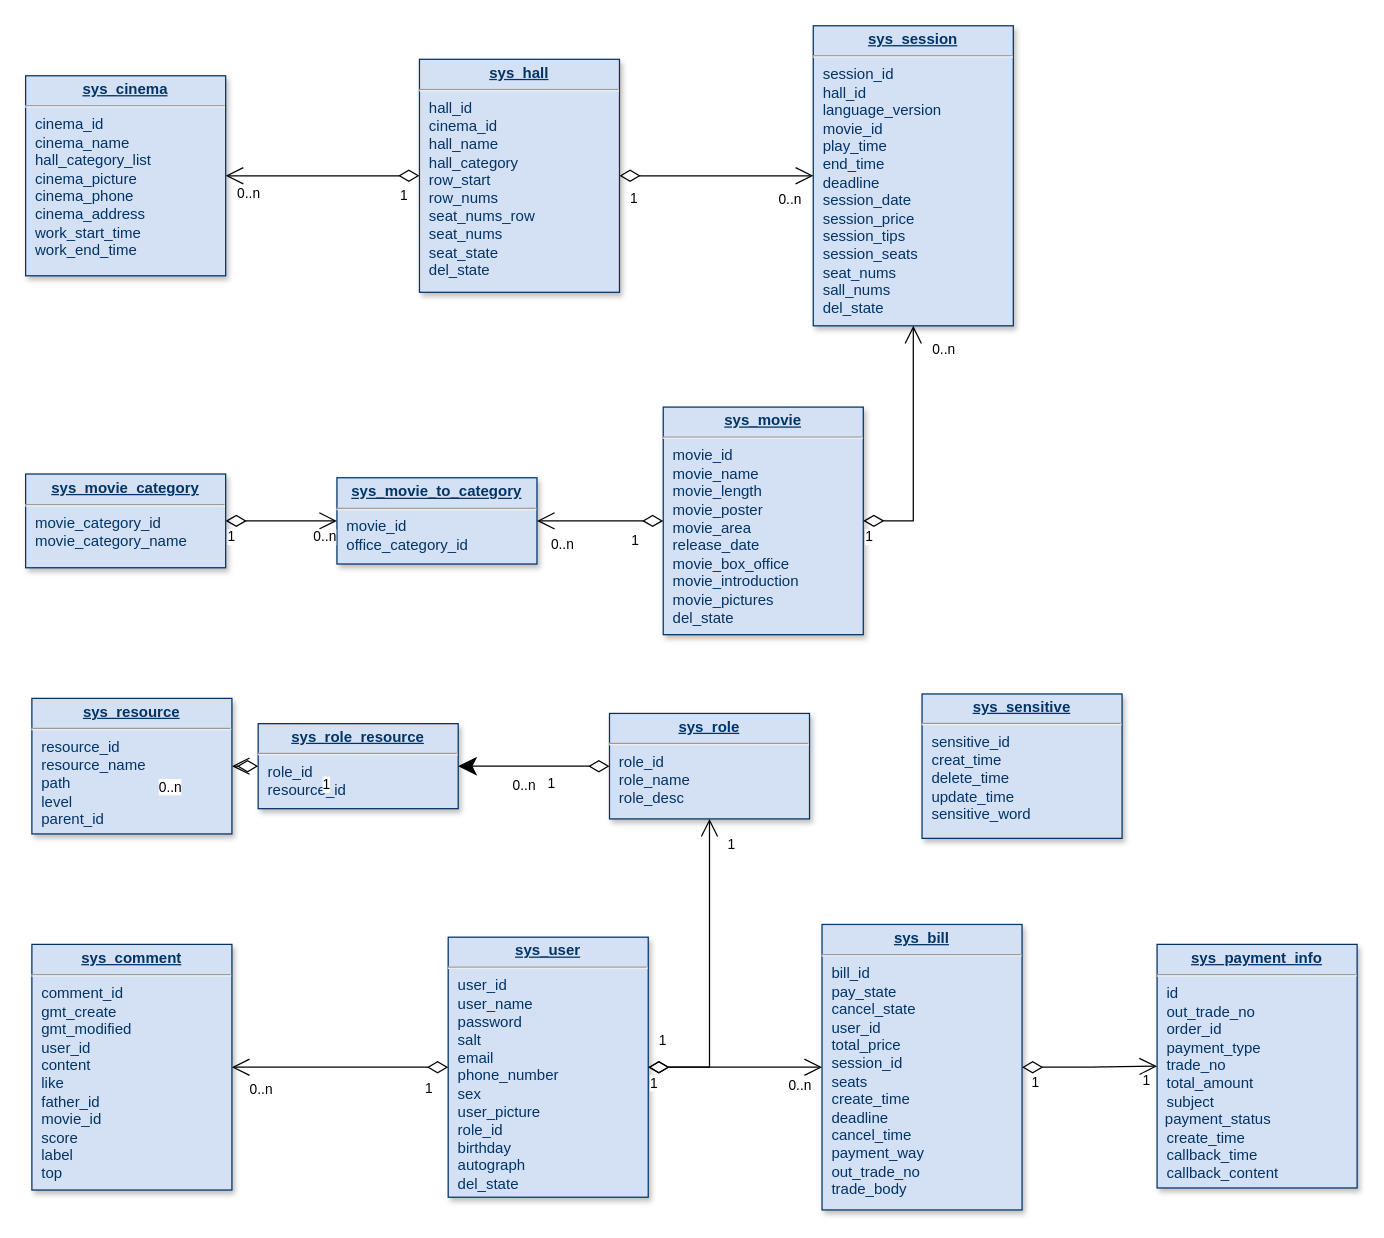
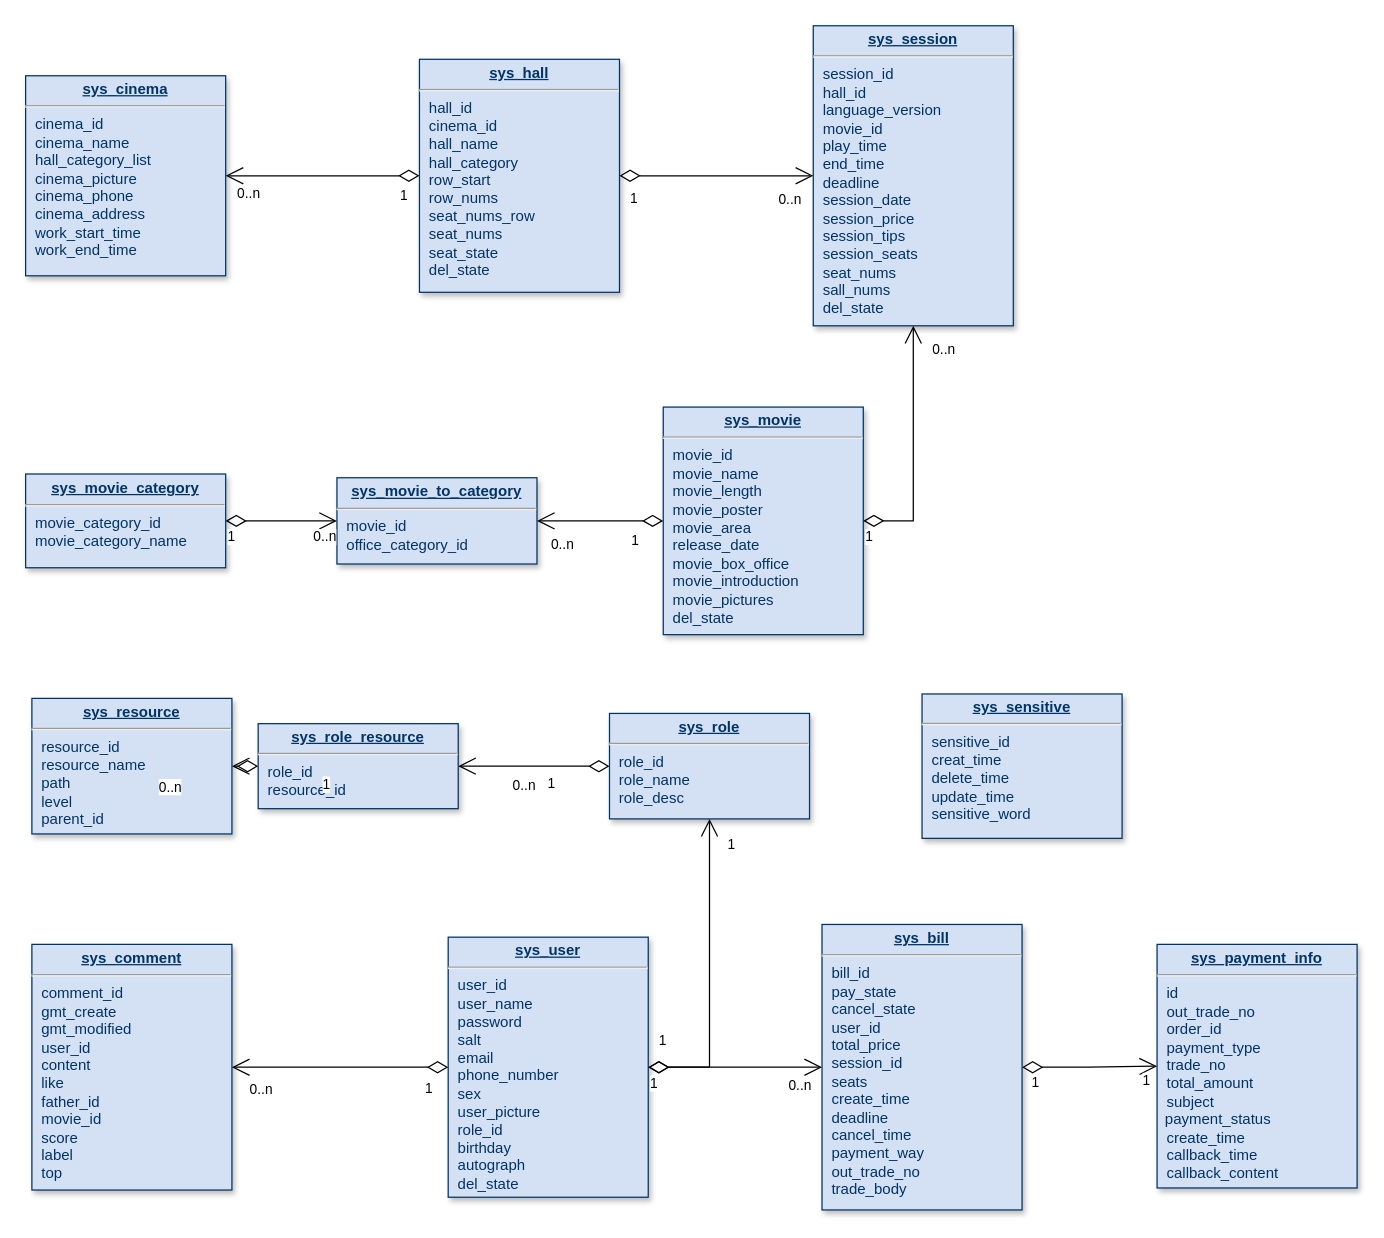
- <mxCell id="37" value="" style="endArrow=classic;html=1;endSize=12;startArrow=diamondThin;startSize=14;startFill=0;edgeStyle=orthogonalEdgeStyle;rounded=0;exitX=0;exitY=0.5;exitDx=0;exitDy=0;entryX=1;entryY=0.5;entryDx=0;entryDy=0;" edge="1" parent="1" source="2" target="13"><mxGeometry x="0.005" relative="1" as="geometry"><mxPoint x="560" y="624" as="sourcePoint" /><mxPoint x="720" y="624" as="targetPoint" /><mxPoint as="offset" /></mxGeometry></mxCell>
+ <mxCell id="37" value="" style="endArrow=open;html=1;endSize=12;startArrow=diamondThin;startSize=14;startFill=0;edgeStyle=orthogonalEdgeStyle;rounded=0;exitX=0;exitY=0.5;exitDx=0;exitDy=0;entryX=1;entryY=0.5;entryDx=0;entryDy=0;" edge="1" parent="1" source="2" target="13"><mxGeometry x="0.005" relative="1" as="geometry"><mxPoint x="560" y="624" as="sourcePoint" /><mxPoint x="720" y="624" as="targetPoint" /><mxPoint as="offset" /></mxGeometry></mxCell>
